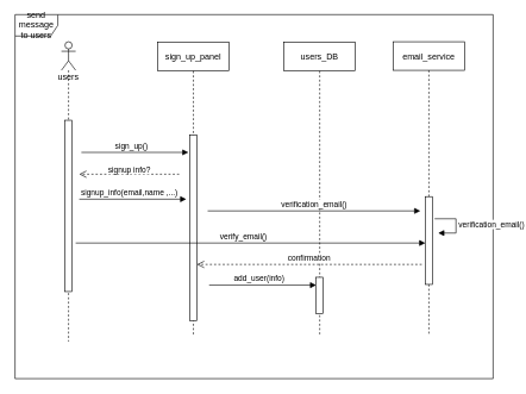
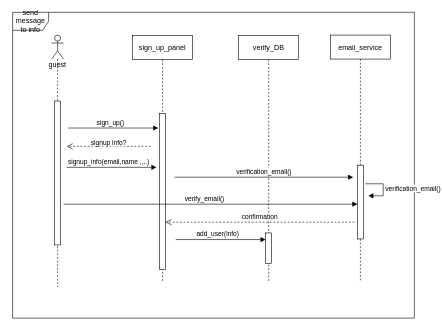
- <mxCell id="2" value="send message to users" style="shape=umlFrame;whiteSpace=wrap;html=1;fillColor=none;gradientColor=none;" parent="1" vertex="1"><mxGeometry x="20" y="20" width="670" height="510" as="geometry" /></mxCell>
+ <mxCell id="2" value="send message to info" style="shape=umlFrame;whiteSpace=wrap;html=1;fillColor=none;gradientColor=none;" parent="1" vertex="1"><mxGeometry x="20" y="20" width="670" height="510" as="geometry" /></mxCell>
- <mxCell id="7" value="users_DB" style="shape=umlLifeline;perimeter=lifelinePerimeter;container=1;collapsible=0;recursiveResize=0;rounded=0;shadow=0;strokeWidth=1;" parent="1" vertex="1"><mxGeometry x="397" y="59" width="100" height="410" as="geometry" /></mxCell>
+ <mxCell id="7" value="verify_DB" style="shape=umlLifeline;perimeter=lifelinePerimeter;container=1;collapsible=0;recursiveResize=0;rounded=0;shadow=0;strokeWidth=1;" parent="1" vertex="1"><mxGeometry x="397" y="59" width="100" height="410" as="geometry" /></mxCell>
- <mxCell id="3" value="users" style="shape=umlLifeline;participant=umlActor;perimeter=lifelinePerimeter;whiteSpace=wrap;html=1;container=1;collapsible=0;recursiveResize=0;verticalAlign=top;spacingTop=36;outlineConnect=0;" parent="1" vertex="1"><mxGeometry x="85" y="58" width="20" height="420" as="geometry" /></mxCell>
+ <mxCell id="3" value="guest" style="shape=umlLifeline;participant=umlActor;perimeter=lifelinePerimeter;whiteSpace=wrap;html=1;container=1;collapsible=0;recursiveResize=0;verticalAlign=top;spacingTop=36;outlineConnect=0;" parent="1" vertex="1"><mxGeometry x="85" y="58" width="20" height="420" as="geometry" /></mxCell>
